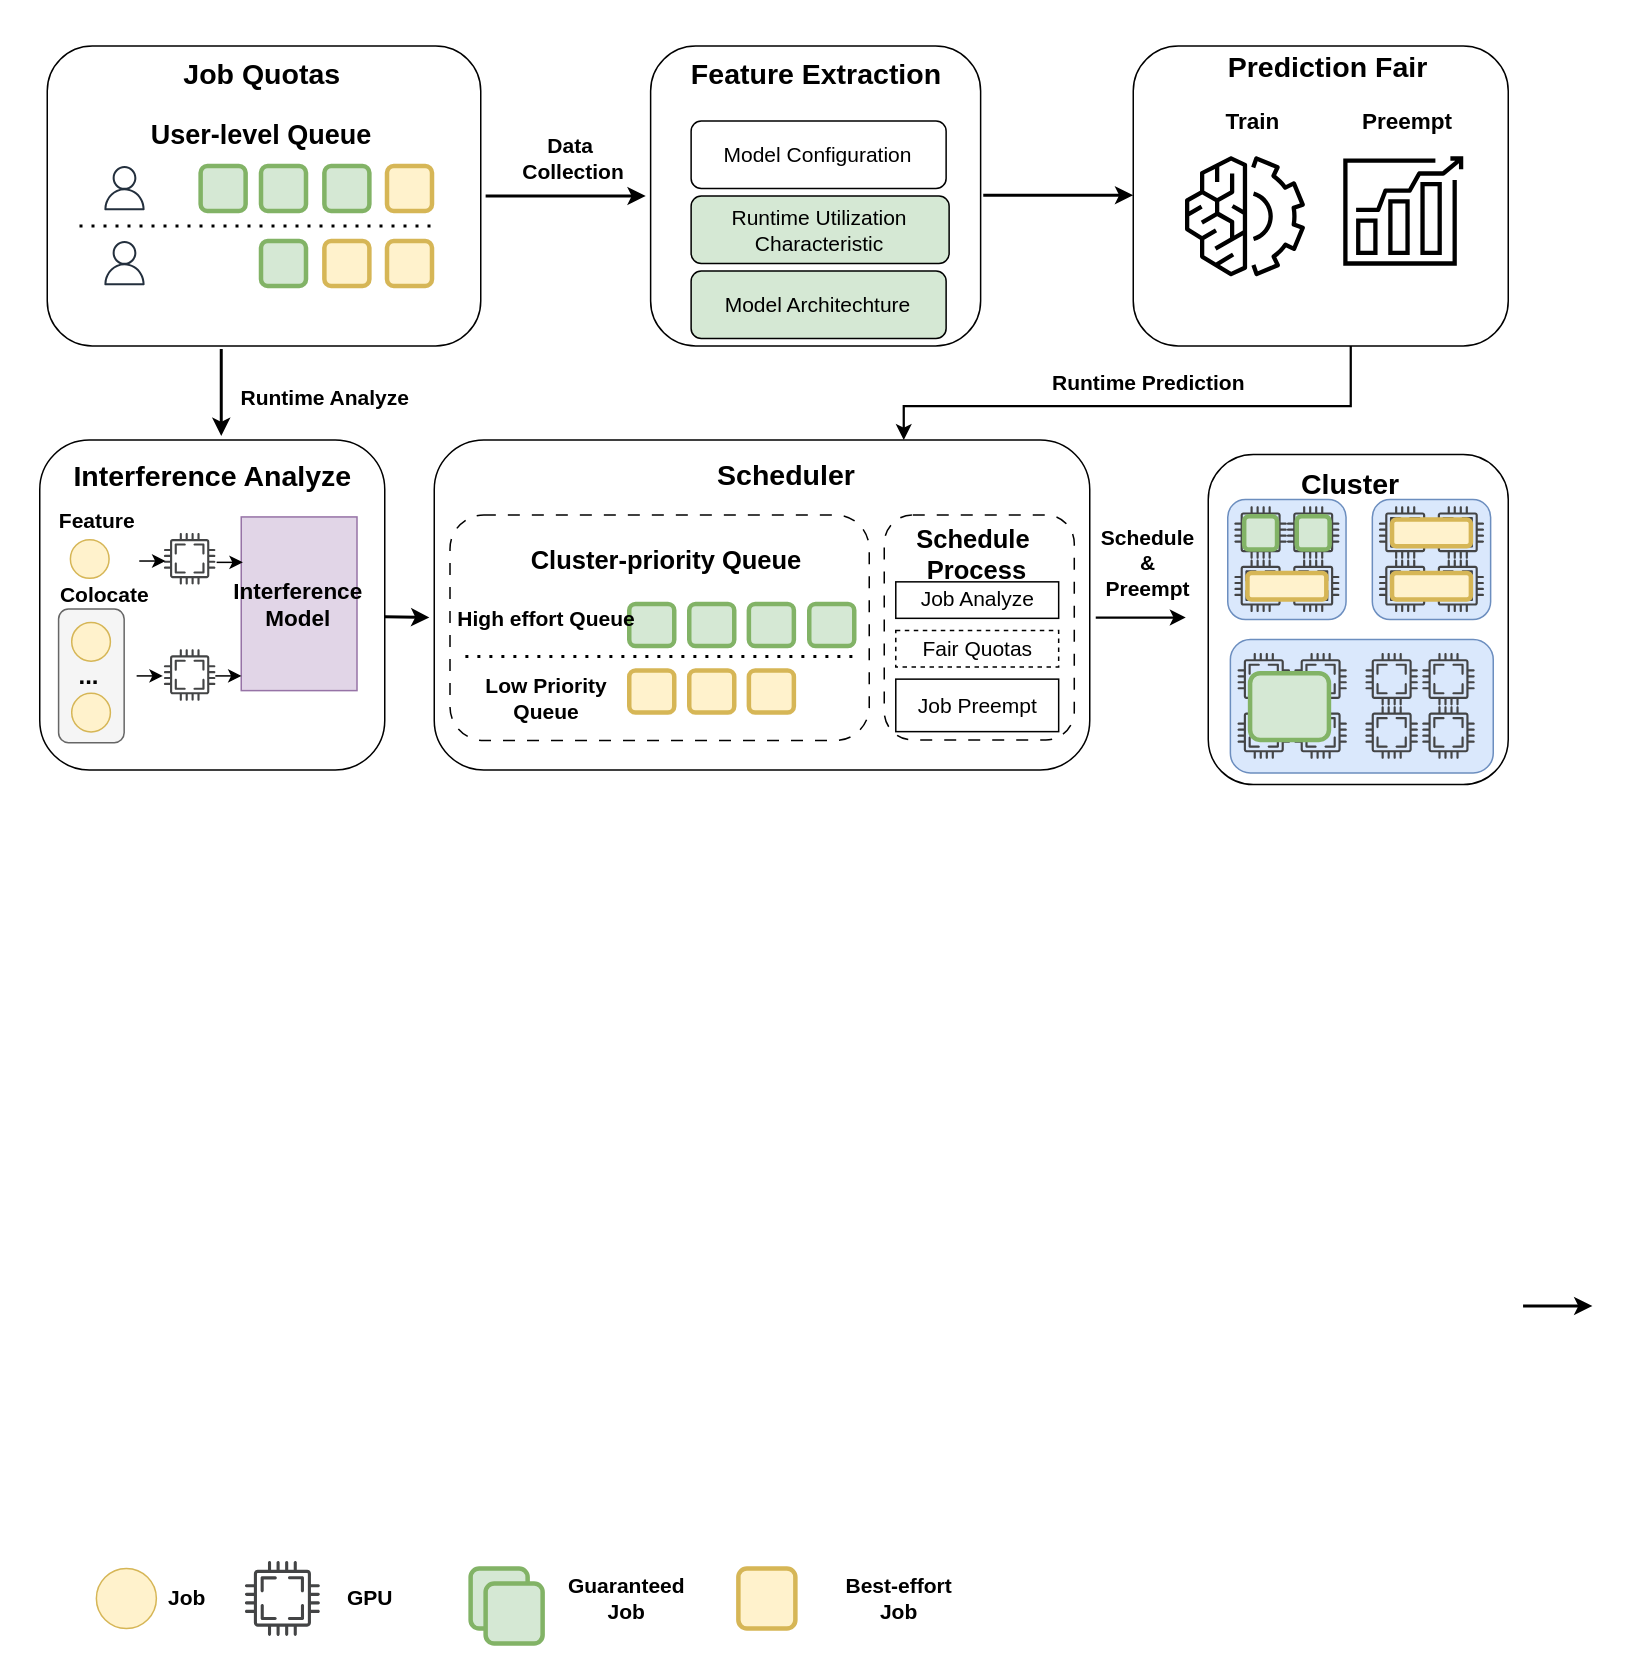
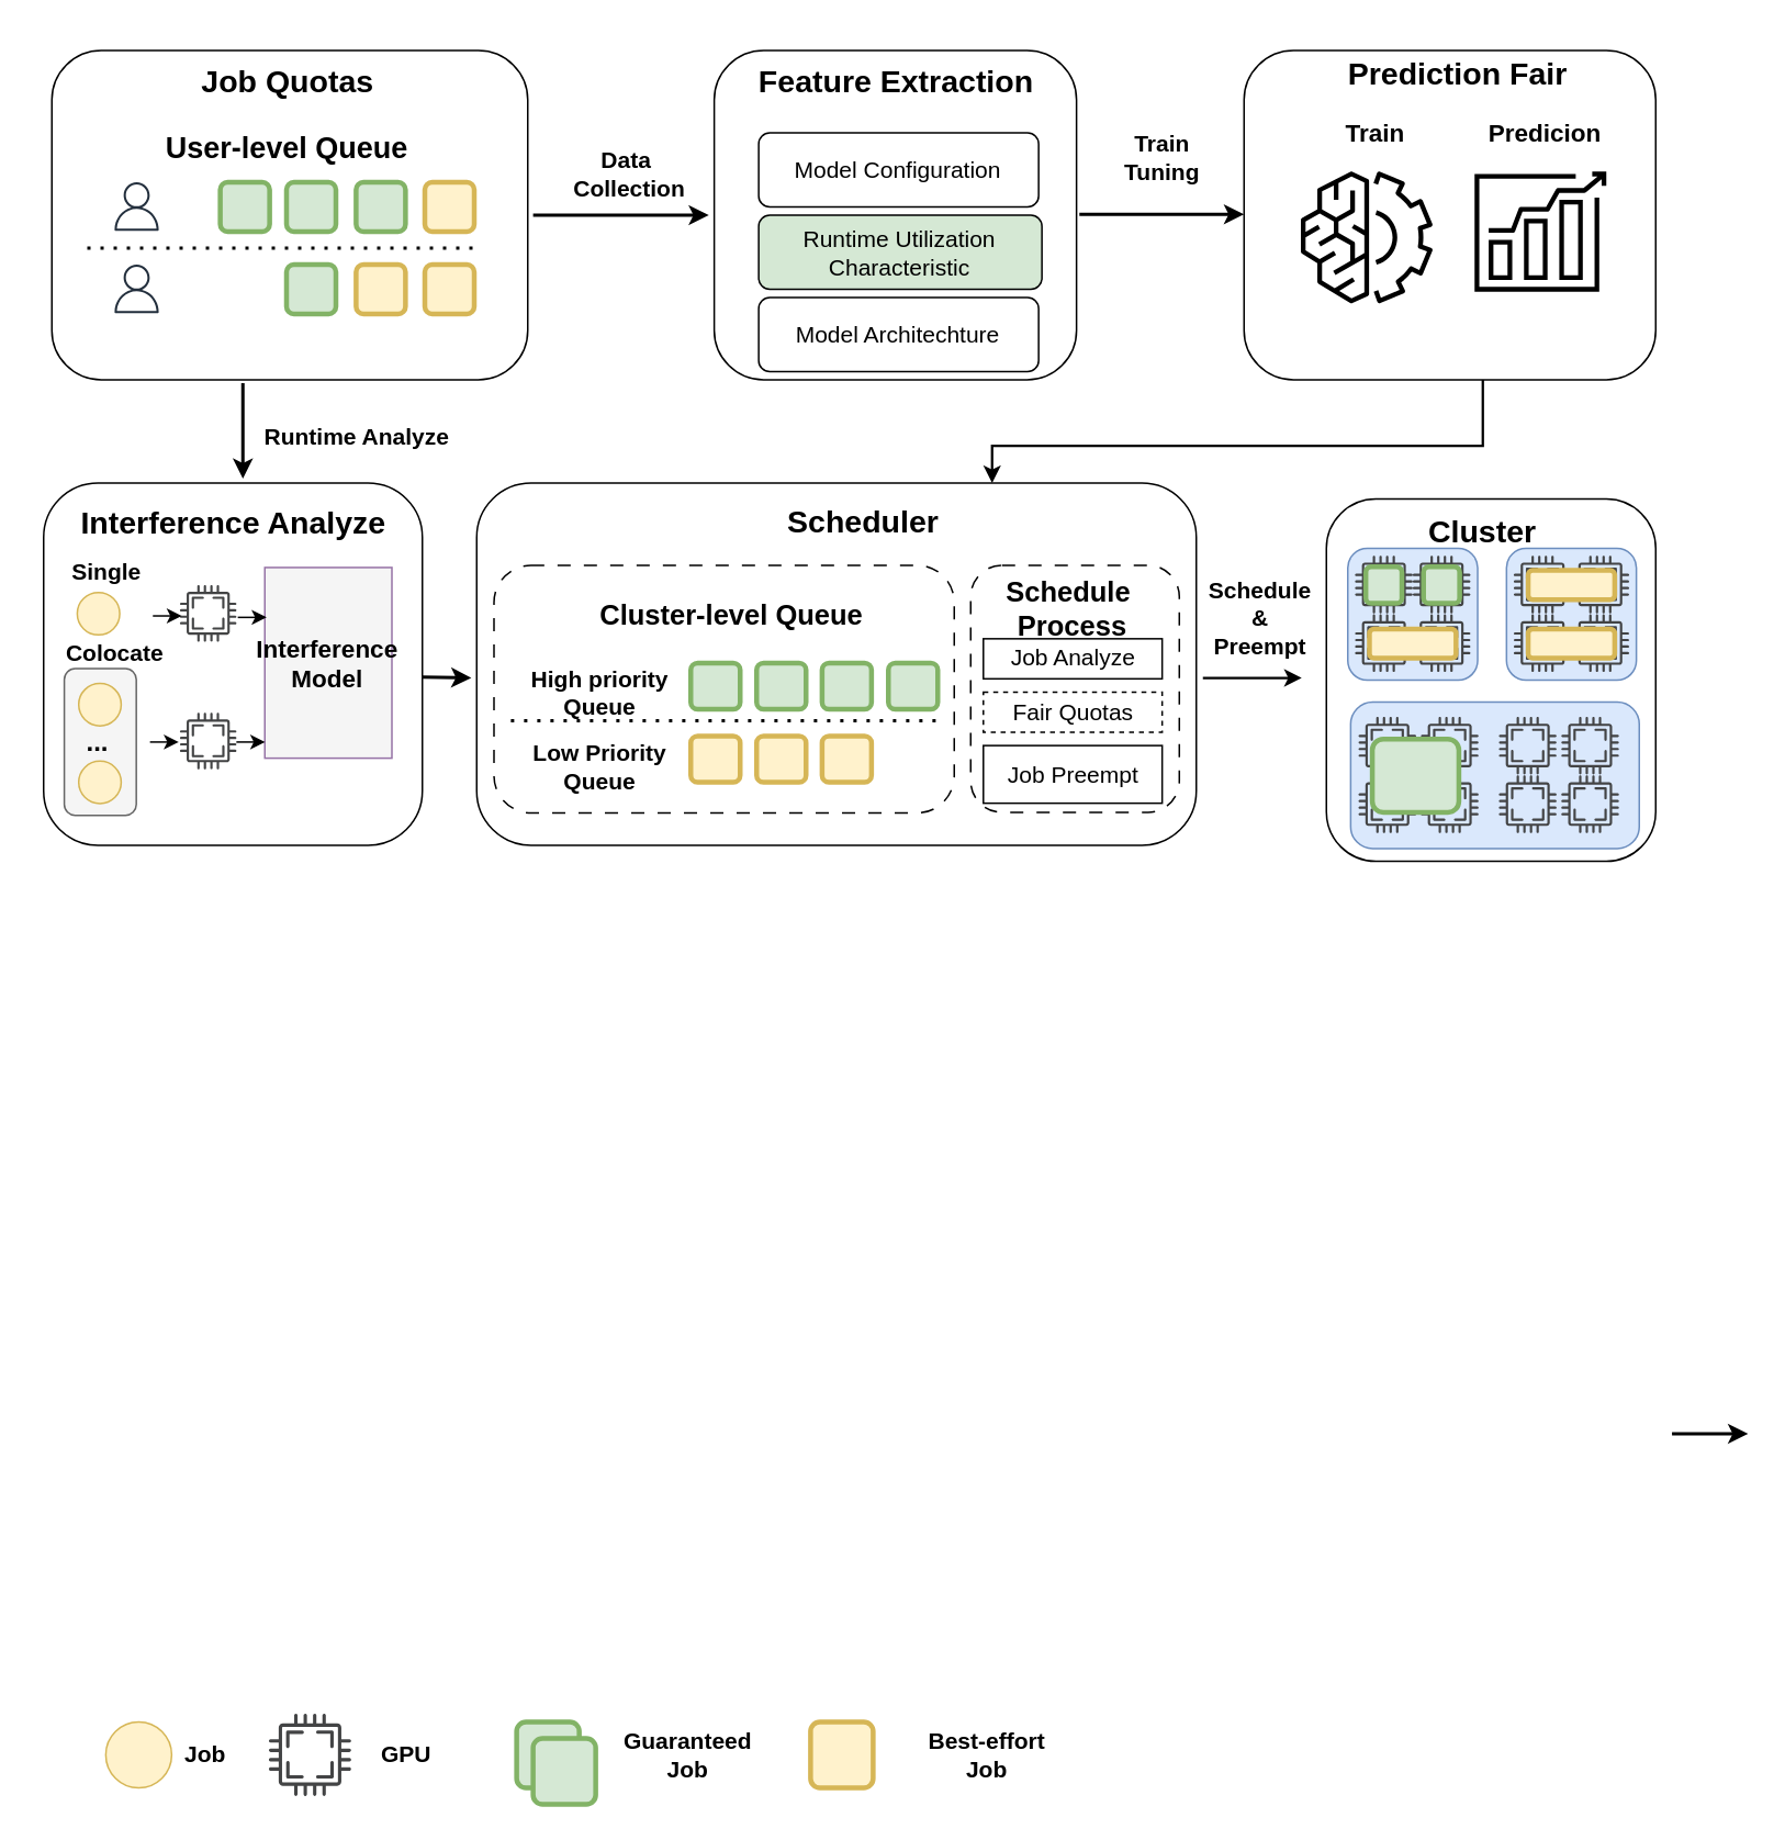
- <mxCell id="11" value="&lt;span style=&quot;font-size: 15px;&quot;&gt;&lt;b&gt;Preempt&lt;/b&gt;&lt;/span&gt;" style="rounded=0;whiteSpace=wrap;html=1;strokeColor=none;align=center;verticalAlign=middle;fontFamily=Helvetica;fontSize=12;fontColor=default;fillColor=none;" parent="1" vertex="1"><mxGeometry x="878" y="50" width="120" height="60" as="geometry" /></mxCell>
+ <mxCell id="11" value="&lt;span style=&quot;font-size: 15px;&quot;&gt;&lt;b&gt;Predicion&lt;/b&gt;&lt;/span&gt;" style="rounded=0;whiteSpace=wrap;html=1;strokeColor=none;align=center;verticalAlign=middle;fontFamily=Helvetica;fontSize=12;fontColor=default;fillColor=none;" parent="1" vertex="1"><mxGeometry x="878" y="50" width="120" height="60" as="geometry" /></mxCell>
+ <mxCell id="13" value="&lt;b&gt;&lt;font style=&quot;font-size: 14px;&quot;&gt;Train&lt;/font&gt;&lt;/b&gt;&lt;div&gt;&lt;b&gt;&lt;font style=&quot;font-size: 14px;&quot;&gt;Tuning&lt;/font&gt;&lt;/b&gt;&lt;/div&gt;" style="text;html=1;align=center;verticalAlign=middle;resizable=0;points=[];autosize=1;strokeColor=none;fillColor=none;fontFamily=Helvetica;fontSize=12;fontColor=default;" parent="1" vertex="1"><mxGeometry x="670" y="70" width="70" height="50" as="geometry" /></mxCell>
- <mxCell id="71" value="&lt;font style=&quot;font-size: 14px;&quot;&gt;Model Architechture&lt;/font&gt;" style="rounded=1;whiteSpace=wrap;html=1;align=center;verticalAlign=middle;fontFamily=Helvetica;fontSize=12;fillColor=#d5e8d4;" vertex="1" parent="66"><mxGeometry x="27" y="160" width="170" height="45" as="geometry" /></mxCell>
+ <mxCell id="71" value="&lt;font style=&quot;font-size: 14px;&quot;&gt;Model Architechture&lt;/font&gt;" style="rounded=1;whiteSpace=wrap;html=1;align=center;verticalAlign=middle;fontFamily=Helvetica;fontSize=12;" vertex="1" parent="66"><mxGeometry x="27" y="160" width="170" height="45" as="geometry" /></mxCell>
- <mxCell id="23" value="&lt;font style=&quot;font-size: 14px;&quot;&gt;&lt;b&gt;Runtime Prediction&lt;/b&gt;&lt;/font&gt;" style="text;html=1;align=center;verticalAlign=middle;resizable=0;points=[];autosize=1;strokeColor=none;fillColor=none;fontFamily=Helvetica;fontSize=12;fontColor=default;" parent="1" vertex="1"><mxGeometry x="690" y="240" width="150" height="30" as="geometry" /></mxCell>
- <mxCell id="75" value="&lt;font style=&quot;font-size: 14px;&quot;&gt;&lt;b&gt;Feature&lt;/b&gt;&lt;/font&gt;" style="text;html=1;align=center;verticalAlign=middle;resizable=0;points=[];autosize=1;strokeColor=none;fillColor=none;fontFamily=Helvetica;fontSize=12;fontColor=default;" parent="72" vertex="1"><mxGeometry x="0.437" width="70" height="30" as="geometry" /></mxCell>
+ <mxCell id="75" value="&lt;font style=&quot;font-size: 14px;&quot;&gt;&lt;b&gt;Single&lt;/b&gt;&lt;/font&gt;" style="text;html=1;align=center;verticalAlign=middle;resizable=0;points=[];autosize=1;strokeColor=none;fillColor=none;fontFamily=Helvetica;fontSize=12;fontColor=default;" parent="72" vertex="1"><mxGeometry x="0.437" width="70" height="30" as="geometry" /></mxCell>
- <mxCell id="32" value="&lt;b style=&quot;&quot;&gt;&lt;font style=&quot;font-size: 17px;&quot;&gt;Cluster-priority Queue&lt;/font&gt;&lt;/b&gt;" style="rounded=0;whiteSpace=wrap;html=1;strokeColor=none;align=center;verticalAlign=middle;fontFamily=Helvetica;fontSize=12;fontColor=default;fillColor=none;" parent="30" vertex="1"><mxGeometry x="40" y="3.423" width="210" height="55.955" as="geometry" /></mxCell>
+ <mxCell id="32" value="&lt;b style=&quot;&quot;&gt;&lt;font style=&quot;font-size: 17px;&quot;&gt;Cluster-level Queue&lt;/font&gt;&lt;/b&gt;" style="rounded=0;whiteSpace=wrap;html=1;strokeColor=none;align=center;verticalAlign=middle;fontFamily=Helvetica;fontSize=12;fontColor=default;fillColor=none;" parent="30" vertex="1"><mxGeometry x="40" y="3.423" width="210" height="55.955" as="geometry" /></mxCell>
- <mxCell id="78" value="&lt;b style=&quot;&quot;&gt;&lt;font style=&quot;font-size: 15px;&quot;&gt;Interference Model&lt;/font&gt;&lt;/b&gt;" style="rounded=0;whiteSpace=wrap;html=1;strokeColor=#9673a6;align=center;verticalAlign=middle;fontFamily=Helvetica;fontSize=12;fillColor=#e1d5e7;" vertex="1" parent="72"><mxGeometry x="131.827" y="11.578" width="77.173" height="115.779" as="geometry" /></mxCell>
+ <mxCell id="78" value="&lt;b style=&quot;&quot;&gt;&lt;font style=&quot;font-size: 15px;&quot;&gt;Interference Model&lt;/font&gt;&lt;/b&gt;" style="rounded=0;whiteSpace=wrap;html=1;strokeColor=#9673a6;align=center;verticalAlign=middle;fontFamily=Helvetica;fontSize=12;fillColor=#f5f5f5;" vertex="1" parent="72"><mxGeometry x="131.827" y="11.578" width="77.173" height="115.779" as="geometry" /></mxCell>
- <mxCell id="38" value="&lt;font style=&quot;font-size: 14px;&quot;&gt;&lt;b&gt;High effort Queue&lt;/b&gt;&lt;/font&gt;" style="text;whiteSpace=wrap;html=1;fontFamily=Helvetica;fontSize=12;fontColor=default;align=center;" parent="30" vertex="1"><mxGeometry y="54.715" width="130" height="37.304" as="geometry" /></mxCell>
+ <mxCell id="38" value="&lt;font style=&quot;font-size: 14px;&quot;&gt;&lt;b&gt;High priority Queue&lt;/b&gt;&lt;/font&gt;" style="text;whiteSpace=wrap;html=1;fontFamily=Helvetica;fontSize=12;fontColor=default;align=center;" parent="30" vertex="1"><mxGeometry y="54.715" width="130" height="37.304" as="geometry" /></mxCell>
